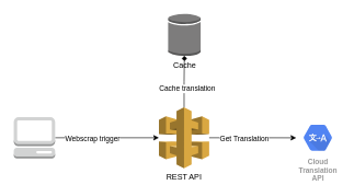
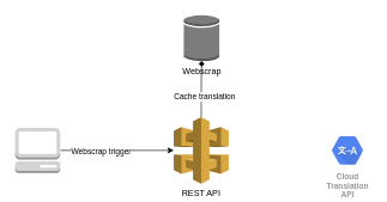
- <mxCell id="11" value="Cache" style="outlineConnect=0;dashed=0;verticalLabelPosition=bottom;verticalAlign=top;align=center;html=1;shape=mxgraph.aws3.generic_database;fillColor=#7D7C7C;gradientColor=none;" parent="1" vertex="1"><mxGeometry x="255" y="20" width="49.5" height="64.5" as="geometry" /></mxCell>
+ <mxCell id="11" value="Webscrap" style="outlineConnect=0;dashed=0;verticalLabelPosition=bottom;verticalAlign=top;align=center;html=1;shape=mxgraph.aws3.generic_database;fillColor=#7D7C7C;gradientColor=none;" parent="1" vertex="1"><mxGeometry x="255" y="20" width="49.5" height="64.5" as="geometry" /></mxCell>
- <mxCell id="5" style="edgeStyle=orthogonalEdgeStyle;rounded=0;orthogonalLoop=1;jettySize=auto;html=1;" parent="1" source="9" target="10" edge="1"><mxGeometry relative="1" as="geometry" /></mxCell>
- <mxCell id="6" value="Get Translation" style="edgeLabel;html=1;align=center;verticalAlign=middle;resizable=0;points=[];" vertex="1" connectable="0" parent="5"><mxGeometry x="-0.208" y="-1" relative="1" as="geometry"><mxPoint y="1" as="offset" /></mxGeometry></mxCell>
